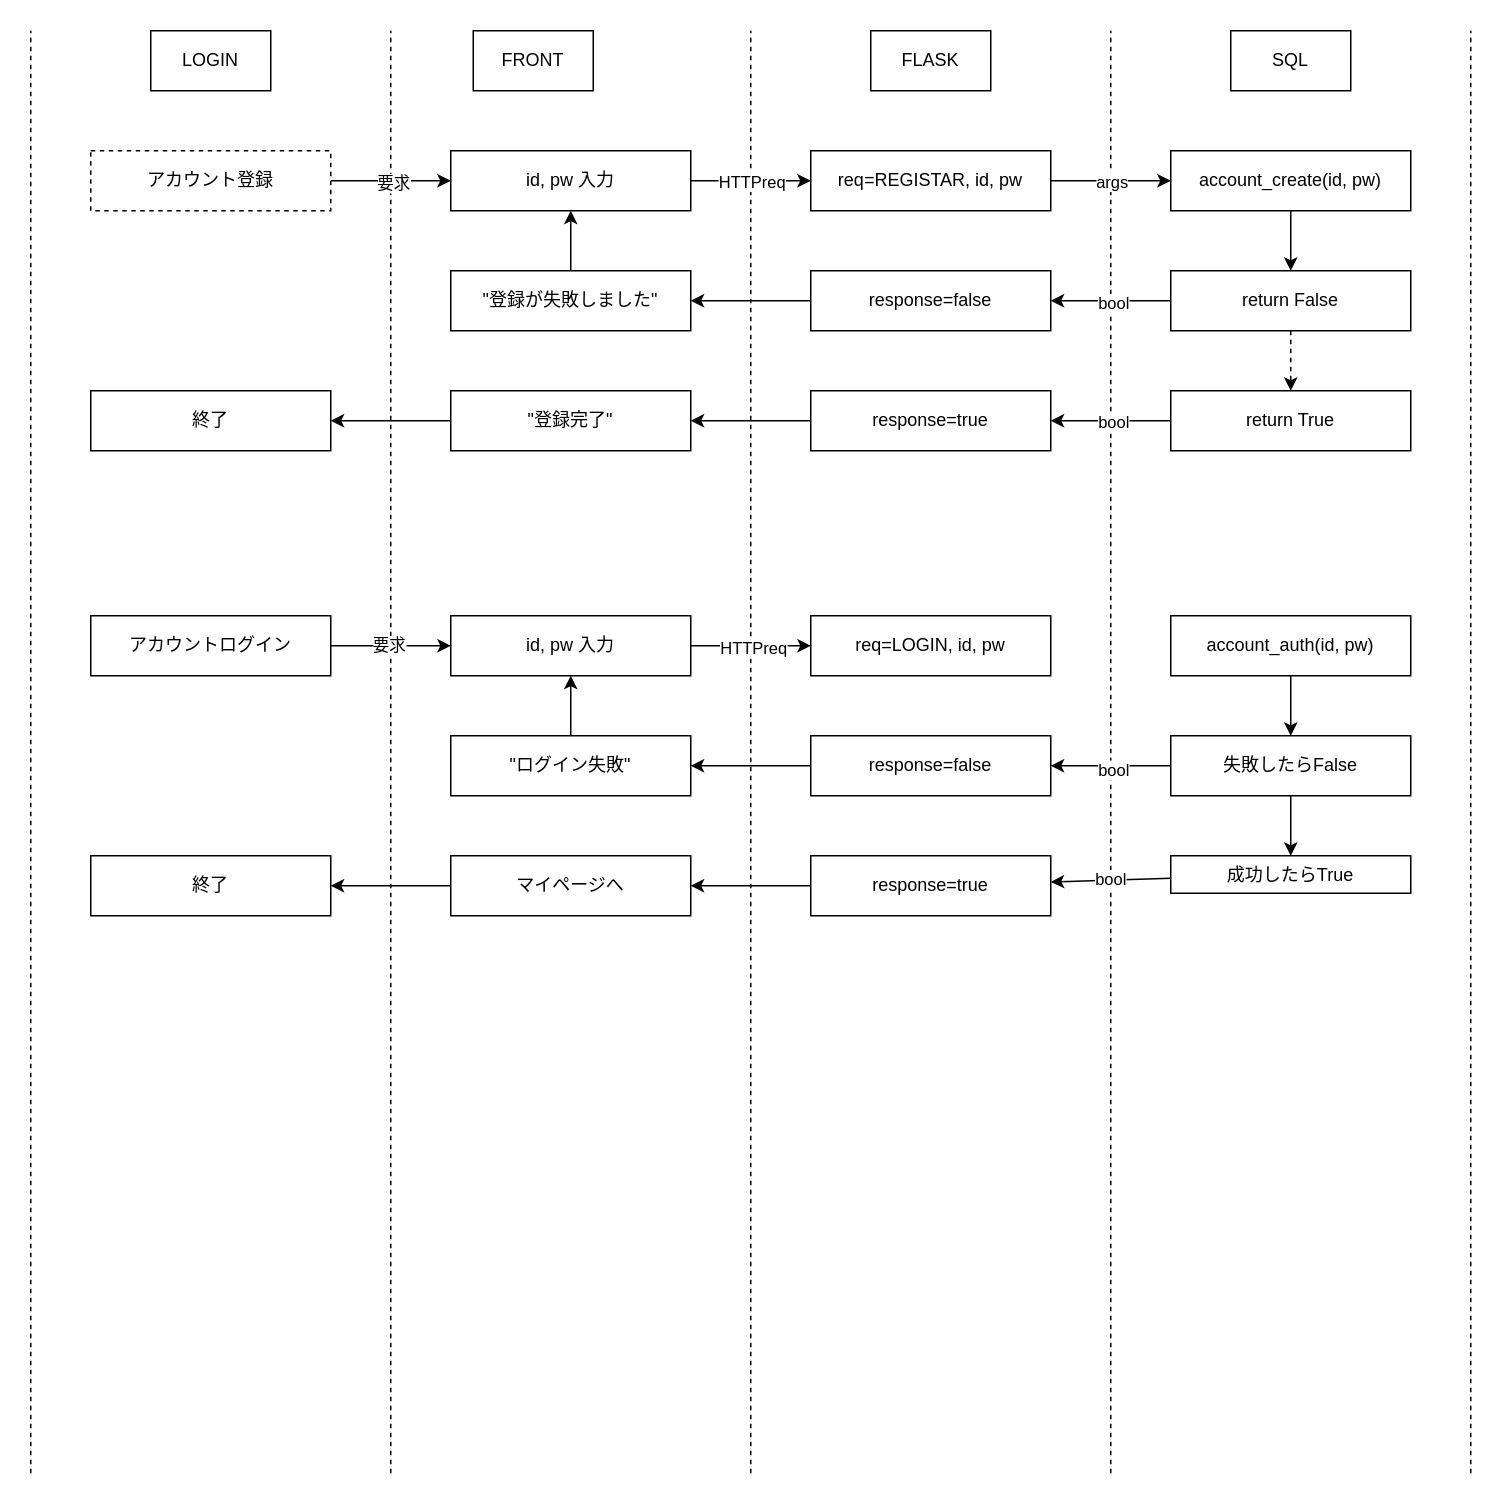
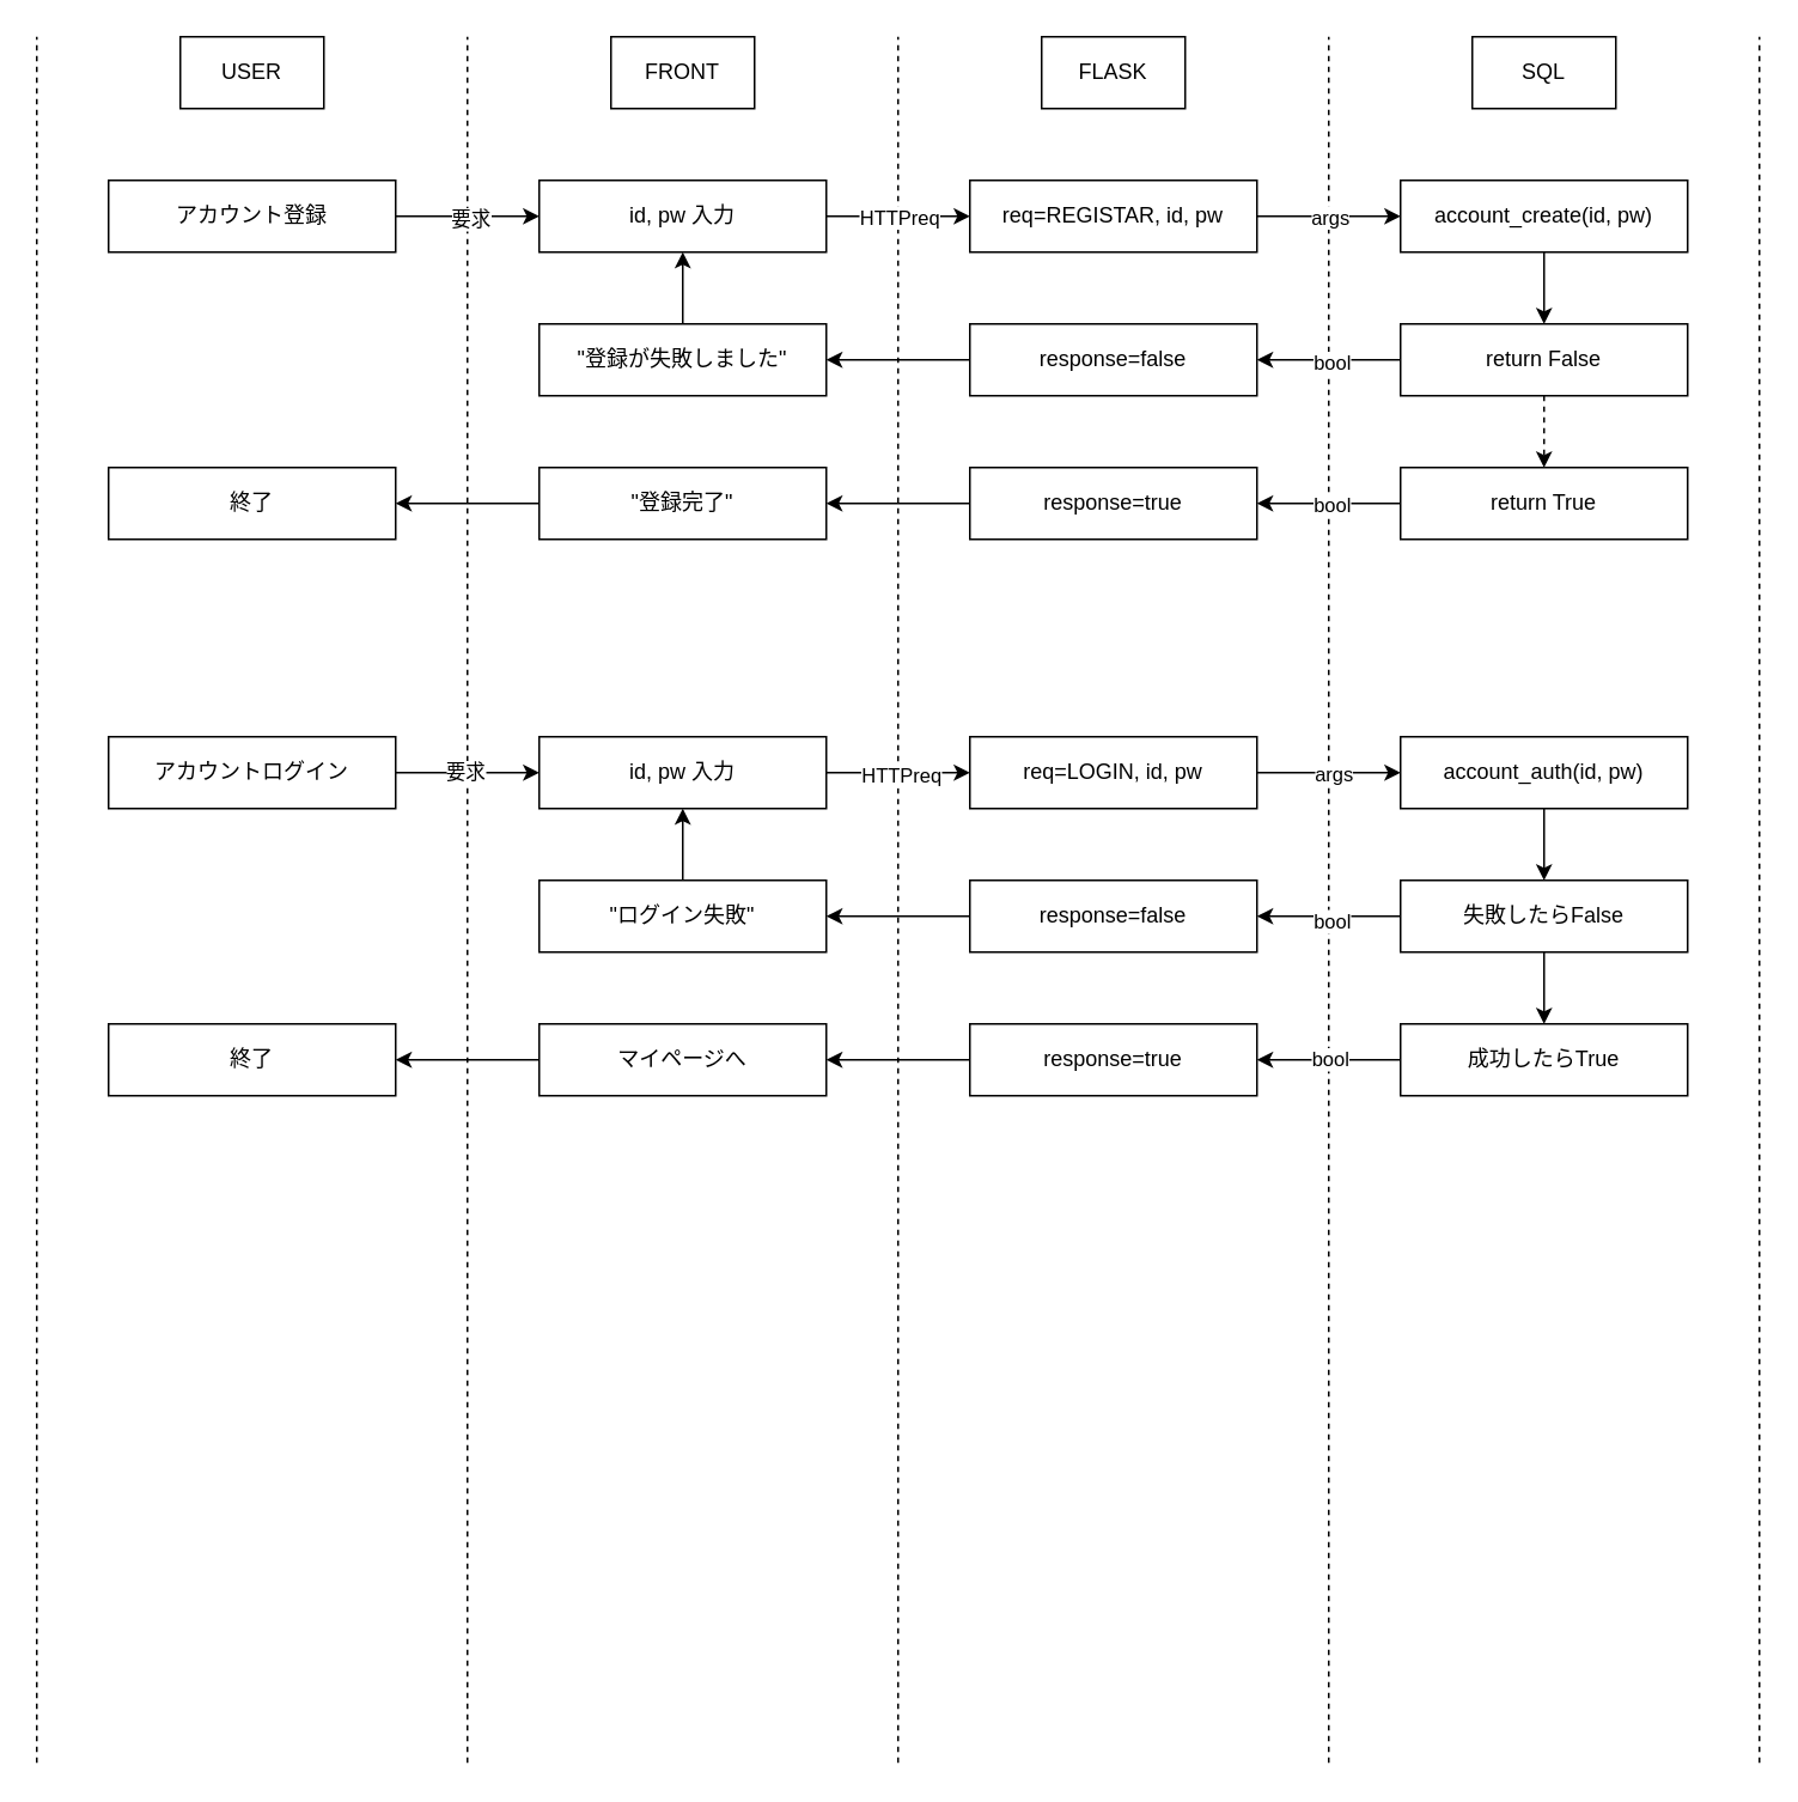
- <mxCell id="10" value="LOGIN" style="rounded=0;whiteSpace=wrap;html=1;" vertex="1" parent="1"><mxGeometry x="100" width="80" height="40" as="geometry" y="20" /></mxCell>
+ <mxCell id="10" value="USER" style="rounded=0;whiteSpace=wrap;html=1;" vertex="1" parent="1"><mxGeometry x="100" width="80" height="40" as="geometry" y="20" /></mxCell>
- <mxCell id="2" value="FRONT" style="rounded=0;whiteSpace=wrap;html=1;" vertex="1" parent="1"><mxGeometry x="315" y="20" width="80" height="40" as="geometry" /></mxCell>
+ <mxCell id="2" value="FRONT" style="rounded=0;whiteSpace=wrap;html=1;" vertex="1" parent="1"><mxGeometry x="340" width="80" height="40" as="geometry" y="20" /></mxCell>
- <mxCell id="13" value="アカウント登録" style="rounded=0;whiteSpace=wrap;html=1;dashed=1;" vertex="1" parent="1"><mxGeometry x="60" y="100" width="160" height="40" as="geometry" /></mxCell>
+ <mxCell id="13" value="アカウント登録" style="rounded=0;whiteSpace=wrap;html=1;" vertex="1" parent="1"><mxGeometry x="60" y="100" width="160" height="40" as="geometry" /></mxCell>
+ <mxCell id="44" value="" style="edgeStyle=none;html=1;" edge="1" parent="1" source="46" target="48"><mxGeometry relative="1" as="geometry" /></mxCell>
+ <mxCell id="45" value="args" style="edgeLabel;html=1;align=center;verticalAlign=middle;resizable=0;points=[];" vertex="1" connectable="0" parent="44"><mxGeometry x="0.05" relative="1" as="geometry"><mxPoint as="offset" /></mxGeometry></mxCell>
- <mxCell id="61" value="成功したらTrue" style="rounded=0;whiteSpace=wrap;html=1;" vertex="1" parent="1"><mxGeometry x="780" y="570" width="160" height="25" as="geometry" /></mxCell>
+ <mxCell id="61" value="成功したらTrue" style="rounded=0;whiteSpace=wrap;html=1;" vertex="1" parent="1"><mxGeometry x="780" y="570" width="160" height="40" as="geometry" /></mxCell>
